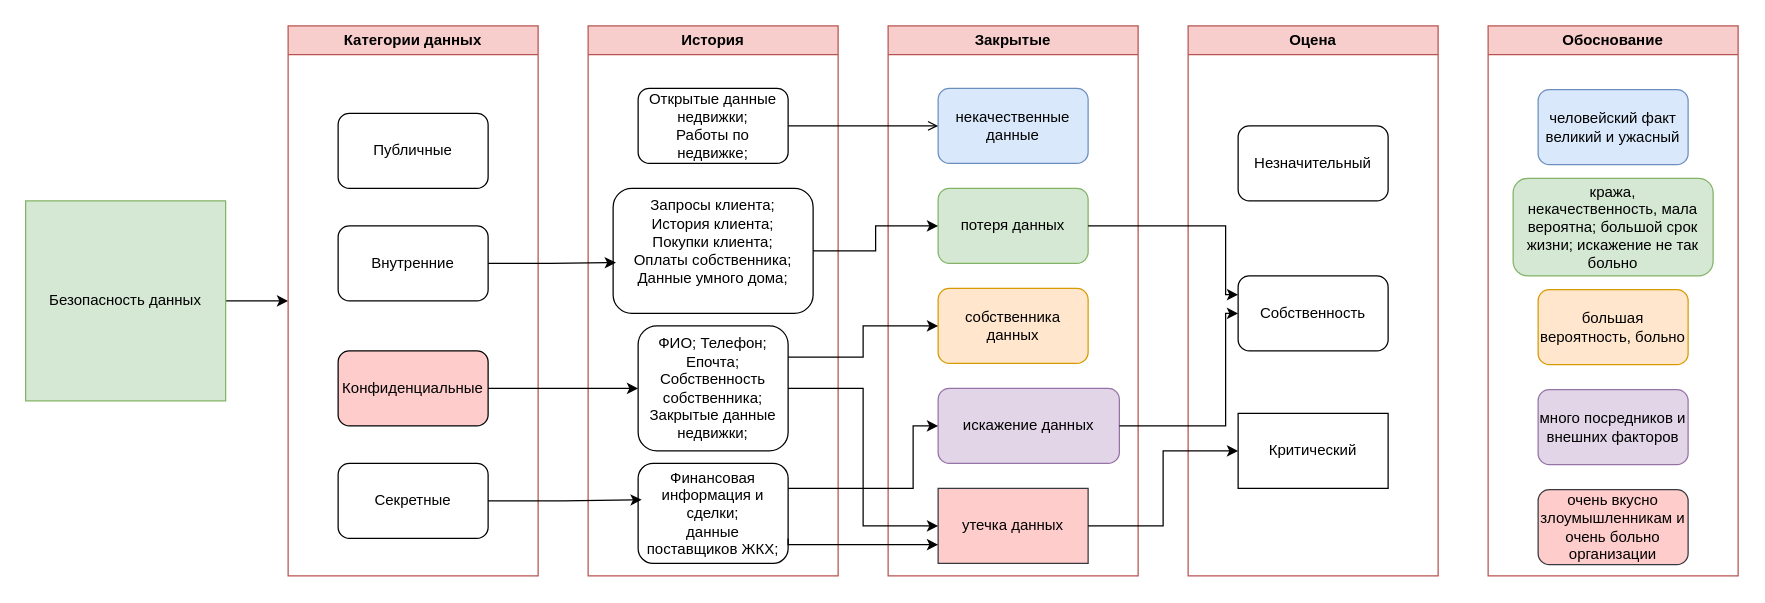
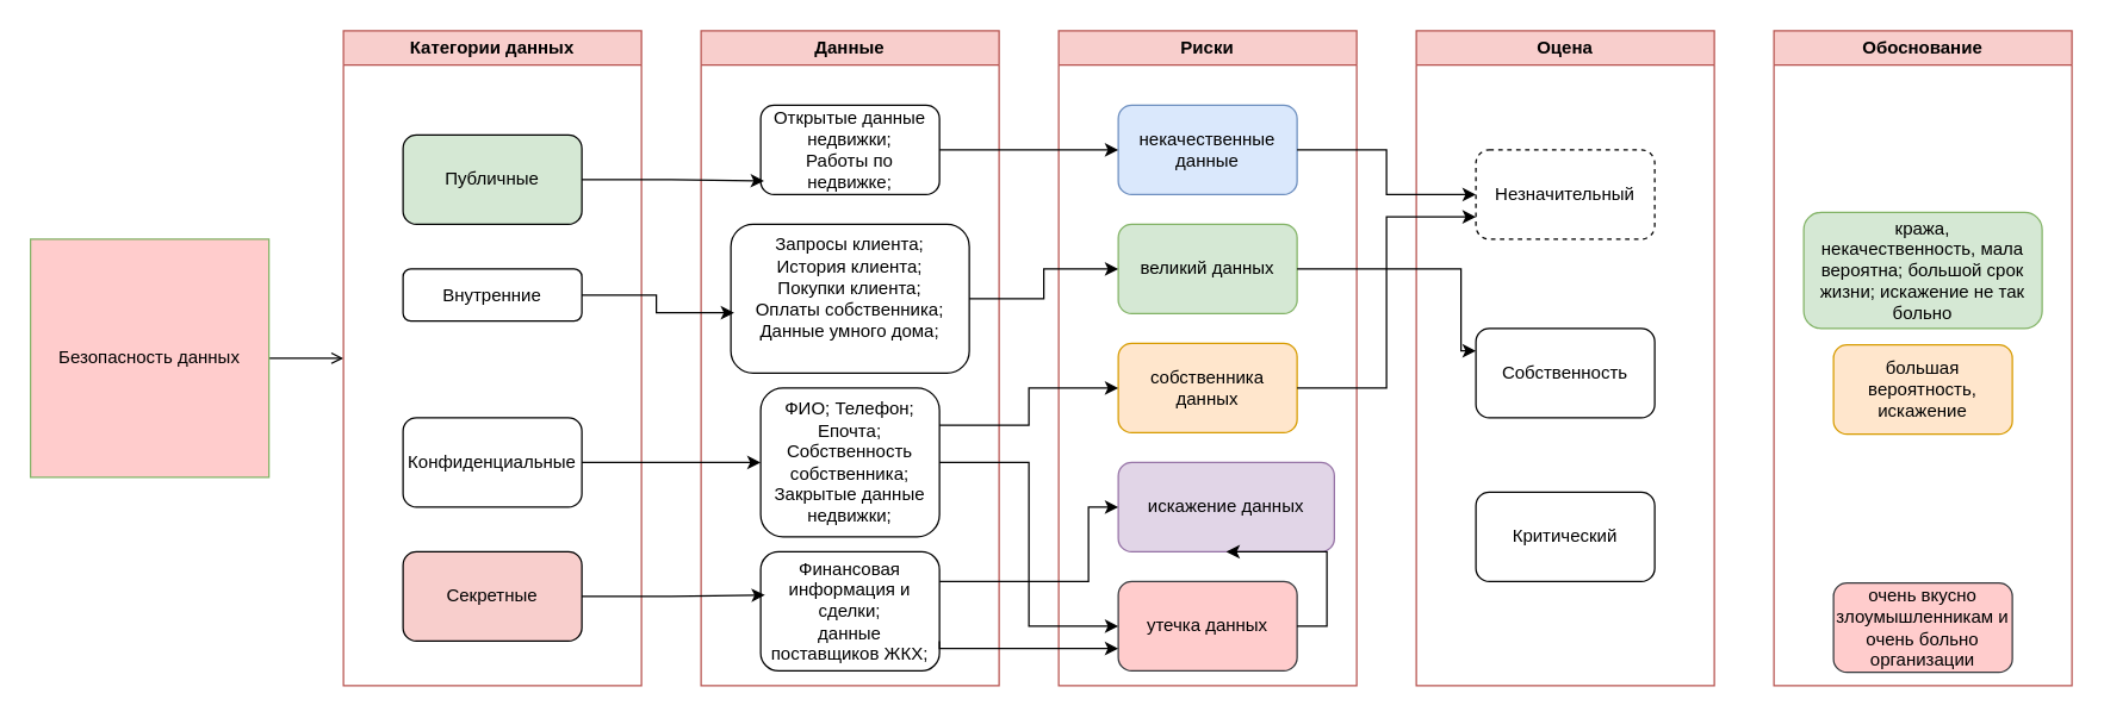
- <mxCell id="25" value="История" style="swimlane;whiteSpace=wrap;html=1;fillColor=#f8cecc;strokeColor=#b85450;" vertex="1" parent="1"><mxGeometry x="470" y="20" width="200" height="440" as="geometry" /></mxCell>
+ <mxCell id="25" value="Данные" style="swimlane;whiteSpace=wrap;html=1;fillColor=#f8cecc;strokeColor=#b85450;" vertex="1" parent="1"><mxGeometry x="470" y="20" width="200" height="440" as="geometry" /></mxCell>
- <mxCell id="9" value="Закрытые" style="swimlane;whiteSpace=wrap;html=1;fillColor=#f8cecc;strokeColor=#b85450;" vertex="1" parent="1"><mxGeometry x="710" y="20" width="200" height="440" as="geometry" /></mxCell>
+ <mxCell id="9" value="Риски" style="swimlane;whiteSpace=wrap;html=1;fillColor=#f8cecc;strokeColor=#b85450;" vertex="1" parent="1"><mxGeometry x="710" y="20" width="200" height="440" as="geometry" /></mxCell>
- <mxCell id="30" style="edgeStyle=orthogonalEdgeStyle;rounded=0;orthogonalLoop=1;jettySize=auto;html=1;exitX=1;exitY=0.5;exitDx=0;exitDy=0;entryX=0;entryY=0.5;entryDx=0;entryDy=0;endArrow=open;" edge="1" parent="1" source="26" target="10"><mxGeometry relative="1" as="geometry" /></mxCell>
+ <mxCell id="30" style="edgeStyle=orthogonalEdgeStyle;rounded=0;orthogonalLoop=1;jettySize=auto;html=1;exitX=1;exitY=0.5;exitDx=0;exitDy=0;entryX=0;entryY=0.5;entryDx=0;entryDy=0;" edge="1" parent="1" source="26" target="10"><mxGeometry relative="1" as="geometry" /></mxCell>
- <mxCell id="20" value="человейский факт великий и ужасный" style="rounded=1;whiteSpace=wrap;html=1;fillColor=#dae8fc;strokeColor=#6c8ebf;" vertex="1" parent="19"><mxGeometry x="40" y="51" width="120" height="60" as="geometry" /></mxCell>
+ <mxCell id="36" style="edgeStyle=orthogonalEdgeStyle;rounded=0;orthogonalLoop=1;jettySize=auto;html=1;exitX=1;exitY=0.5;exitDx=0;exitDy=0;entryX=0;entryY=0.5;entryDx=0;entryDy=0;" edge="1" parent="1" source="10" target="16"><mxGeometry relative="1" as="geometry" /></mxCell>
- <mxCell id="5" value="Публичные" style="rounded=1;whiteSpace=wrap;html=1;" vertex="1" parent="4"><mxGeometry x="40" y="70" width="120" height="60" as="geometry" /></mxCell>
+ <mxCell id="5" value="Публичные" style="rounded=1;whiteSpace=wrap;html=1;fillColor=#d5e8d4;" vertex="1" parent="4"><mxGeometry x="40" y="70" width="120" height="60" as="geometry" /></mxCell>
+ <mxCell id="44" style="edgeStyle=orthogonalEdgeStyle;rounded=0;orthogonalLoop=1;jettySize=auto;html=1;exitX=1;exitY=0.5;exitDx=0;exitDy=0;entryX=0.019;entryY=0.848;entryDx=0;entryDy=0;entryPerimeter=0;" edge="1" parent="1" source="5" target="26"><mxGeometry relative="1" as="geometry" /></mxCell>
- <mxCell id="16" value="Незначительный" style="rounded=1;whiteSpace=wrap;html=1;" vertex="1" parent="15"><mxGeometry x="40" y="80" width="120" height="60" as="geometry" /></mxCell>
+ <mxCell id="16" value="Незначительный" style="rounded=1;whiteSpace=wrap;html=1;dashed=1;" vertex="1" parent="15"><mxGeometry x="40" y="80" width="120" height="60" as="geometry" /></mxCell>
- <mxCell id="11" value="потеря данных" style="rounded=1;whiteSpace=wrap;html=1;fillColor=#d5e8d4;strokeColor=#82b366;" vertex="1" parent="9"><mxGeometry x="40" y="130" width="120" height="60" as="geometry" /></mxCell>
+ <mxCell id="11" value="великий данных" style="rounded=1;whiteSpace=wrap;html=1;fillColor=#d5e8d4;strokeColor=#82b366;" vertex="1" parent="9"><mxGeometry x="40" y="130" width="120" height="60" as="geometry" /></mxCell>
+ <mxCell id="37" style="edgeStyle=orthogonalEdgeStyle;rounded=0;orthogonalLoop=1;jettySize=auto;html=1;exitX=1;exitY=0.5;exitDx=0;exitDy=0;entryX=0;entryY=0.75;entryDx=0;entryDy=0;" edge="1" parent="1" source="12" target="16"><mxGeometry relative="1" as="geometry" /></mxCell>
- <mxCell id="6" value="Внутренние" style="rounded=1;whiteSpace=wrap;html=1;" vertex="1" parent="4"><mxGeometry x="40" y="160" width="120" height="60" as="geometry" /></mxCell>
+ <mxCell id="6" value="Внутренние" style="rounded=1;whiteSpace=wrap;html=1;" vertex="1" parent="4"><mxGeometry x="40" y="160" width="120" height="35" as="geometry" /></mxCell>
- <mxCell id="3" value="Безопасность данных" style="whiteSpace=wrap;html=1;aspect=fixed;fillColor=#d5e8d4;strokeColor=#82b366;" vertex="1" parent="1"><mxGeometry x="20" y="160" width="160" height="160" as="geometry" /></mxCell>
+ <mxCell id="3" value="Безопасность данных" style="whiteSpace=wrap;html=1;aspect=fixed;fillColor=#ffcccc;strokeColor=#82b366;" vertex="1" parent="1"><mxGeometry x="20" y="160" width="160" height="160" as="geometry" /></mxCell>
- <mxCell id="2" style="edgeStyle=orthogonalEdgeStyle;rounded=0;orthogonalLoop=1;jettySize=auto;html=1;exitX=1;exitY=0.5;exitDx=0;exitDy=0;entryX=0;entryY=0.5;entryDx=0;entryDy=0;" edge="1" parent="1" source="3" target="4"><mxGeometry relative="1" as="geometry" /></mxCell>
+ <mxCell id="2" style="edgeStyle=orthogonalEdgeStyle;rounded=0;orthogonalLoop=1;jettySize=auto;html=1;exitX=1;exitY=0.5;exitDx=0;exitDy=0;entryX=0;entryY=0.5;entryDx=0;entryDy=0;endArrow=open;" edge="1" parent="1" source="3" target="4"><mxGeometry relative="1" as="geometry" /></mxCell>
- <mxCell id="22" value="большая вероятность, больно" style="rounded=1;whiteSpace=wrap;html=1;fillColor=#ffe6cc;strokeColor=#d79b00;" vertex="1" parent="19"><mxGeometry x="40" y="211" width="120" height="60" as="geometry" /></mxCell>
+ <mxCell id="22" value="большая вероятность, искажение" style="rounded=1;whiteSpace=wrap;html=1;fillColor=#ffe6cc;strokeColor=#d79b00;" vertex="1" parent="19"><mxGeometry x="40" y="211" width="120" height="60" as="geometry" /></mxCell>
- <mxCell id="7" value="Конфиденциальные" style="rounded=1;whiteSpace=wrap;html=1;fillColor=#ffcccc;" vertex="1" parent="4"><mxGeometry x="40" y="260" width="120" height="60" as="geometry" /></mxCell>
+ <mxCell id="7" value="Конфиденциальные" style="rounded=1;whiteSpace=wrap;html=1;" vertex="1" parent="4"><mxGeometry x="40" y="260" width="120" height="60" as="geometry" /></mxCell>
- <mxCell id="39" style="edgeStyle=orthogonalEdgeStyle;rounded=0;orthogonalLoop=1;jettySize=auto;html=1;exitX=1;exitY=0.5;exitDx=0;exitDy=0;entryX=0;entryY=0.5;entryDx=0;entryDy=0;" edge="1" parent="1" source="14" target="18"><mxGeometry relative="1" as="geometry"><Array as="points"><mxPoint x="980" y="340" /><mxPoint x="980" y="250" /></Array></mxGeometry></mxCell>
- <mxCell id="24" value="много посредников и внешних факторов" style="rounded=1;whiteSpace=wrap;html=1;fillColor=#e1d5e7;strokeColor=#9673a6;" vertex="1" parent="19"><mxGeometry x="40" y="291" width="120" height="60" as="geometry" /></mxCell>
- <mxCell id="17" value="Критический" style="whiteSpace=wrap;html=1;rounded=0;" vertex="1" parent="15"><mxGeometry x="40" y="310" width="120" height="60" as="geometry" /></mxCell>
+ <mxCell id="17" value="Критический" style="rounded=1;whiteSpace=wrap;html=1;" vertex="1" parent="15"><mxGeometry x="40" y="310" width="120" height="60" as="geometry" /></mxCell>
- <mxCell id="38" style="edgeStyle=orthogonalEdgeStyle;rounded=0;orthogonalLoop=1;jettySize=auto;html=1;exitX=1;exitY=0.5;exitDx=0;exitDy=0;entryX=0;entryY=0.5;entryDx=0;entryDy=0;" edge="1" parent="1" source="13" target="17"><mxGeometry relative="1" as="geometry" /></mxCell>
+ <mxCell id="38" style="edgeStyle=orthogonalEdgeStyle;rounded=0;orthogonalLoop=1;jettySize=auto;html=1;exitX=1;exitY=0.5;exitDx=0;exitDy=0;" edge="1" parent="1" source="13" target="14"><mxGeometry relative="1" as="geometry" /></mxCell>
- <mxCell id="8" value="Секретные" style="rounded=1;whiteSpace=wrap;html=1;" vertex="1" parent="4"><mxGeometry x="40" y="350" width="120" height="60" as="geometry" /></mxCell>
+ <mxCell id="8" value="Секретные" style="rounded=1;whiteSpace=wrap;html=1;fillColor=#f8cecc;" vertex="1" parent="4"><mxGeometry x="40" y="350" width="120" height="60" as="geometry" /></mxCell>
- <mxCell id="13" value="утечка данных" style="whiteSpace=wrap;html=1;fillColor=#ffcccc;strokeColor=#36393d;rounded=0;" vertex="1" parent="9"><mxGeometry x="40" y="370" width="120" height="60" as="geometry" /></mxCell>
+ <mxCell id="13" value="утечка данных" style="rounded=1;whiteSpace=wrap;html=1;fillColor=#ffcccc;strokeColor=#36393d;" vertex="1" parent="9"><mxGeometry x="40" y="370" width="120" height="60" as="geometry" /></mxCell>
